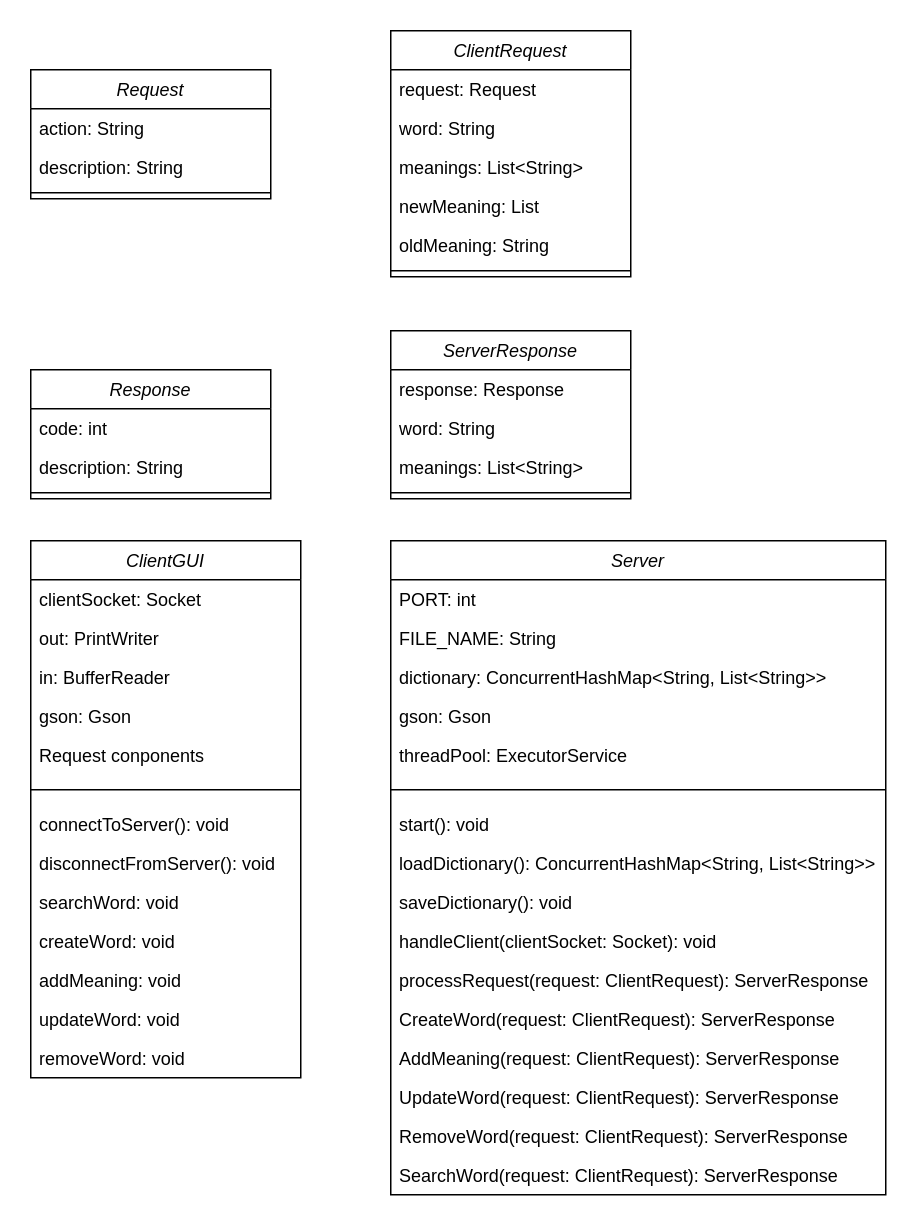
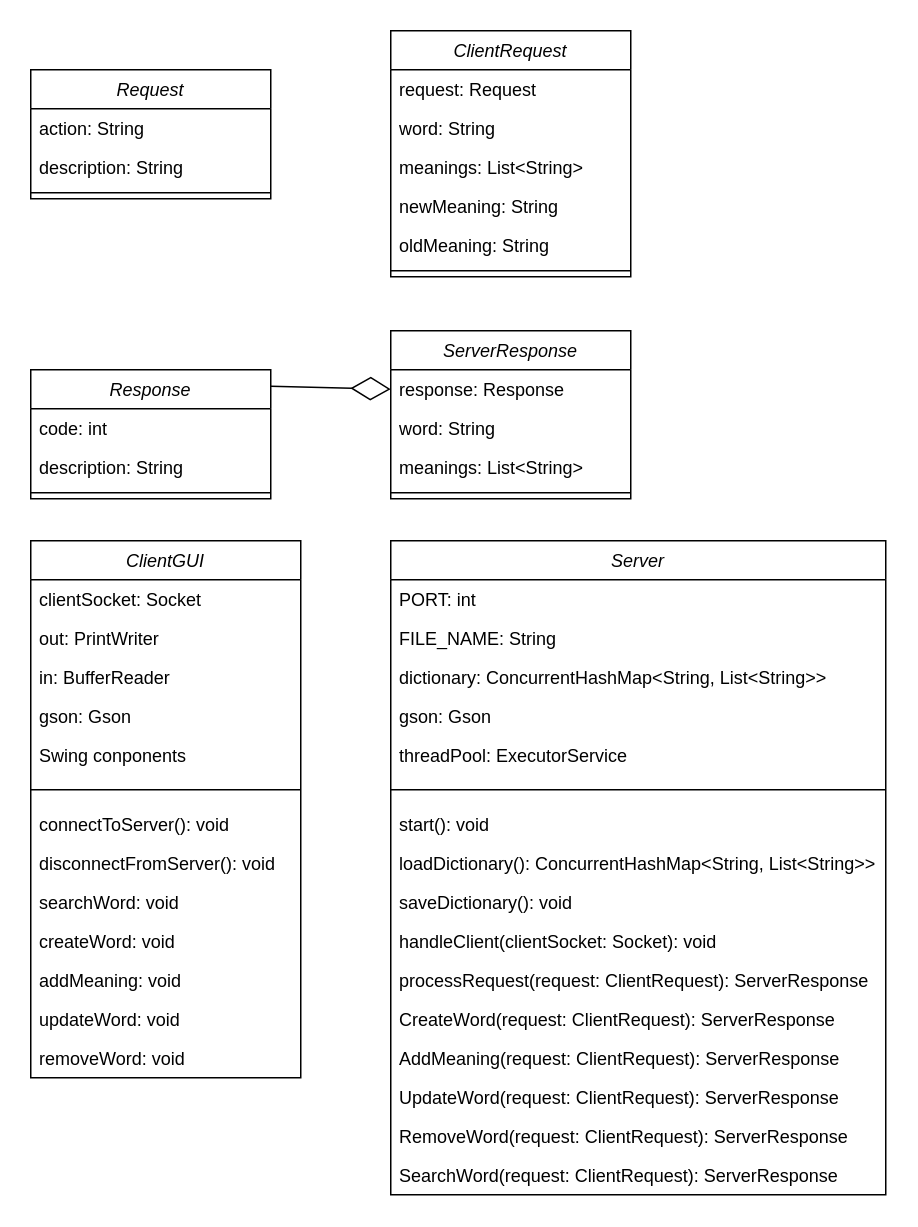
- <mxCell id="16" value="newMeaning: List " style="text;align=left;verticalAlign=top;spacingLeft=4;spacingRight=4;overflow=hidden;rotatable=0;points=[[0,0.5],[1,0.5]];portConstraint=eastwest;rounded=0;shadow=0;html=0;" vertex="1" parent="12"><mxGeometry y="104" width="160" height="26" as="geometry" /></mxCell>
+ <mxCell id="16" value="newMeaning: String " style="text;align=left;verticalAlign=top;spacingLeft=4;spacingRight=4;overflow=hidden;rotatable=0;points=[[0,0.5],[1,0.5]];portConstraint=eastwest;rounded=0;shadow=0;html=0;" vertex="1" parent="12"><mxGeometry y="104" width="160" height="26" as="geometry" /></mxCell>
+ <mxCell id="11" value="" style="endArrow=diamondThin;endFill=0;endSize=24;html=1;rounded=0;exitX=1;exitY=0.127;exitDx=0;exitDy=0;exitPerimeter=0;entryX=0;entryY=0.5;entryDx=0;entryDy=0;" edge="1" parent="1" source="7" target="3"><mxGeometry width="160" relative="1" as="geometry"><mxPoint x="250" y="480" as="sourcePoint" /><mxPoint x="410" y="480" as="targetPoint" /></mxGeometry></mxCell>
- <mxCell id="28" value="Request conponents" style="text;align=left;verticalAlign=top;spacingLeft=4;spacingRight=4;overflow=hidden;rotatable=0;points=[[0,0.5],[1,0.5]];portConstraint=eastwest;" vertex="1" parent="23"><mxGeometry y="130" width="180" height="26" as="geometry" /></mxCell>
+ <mxCell id="28" value="Swing conponents" style="text;align=left;verticalAlign=top;spacingLeft=4;spacingRight=4;overflow=hidden;rotatable=0;points=[[0,0.5],[1,0.5]];portConstraint=eastwest;" vertex="1" parent="23"><mxGeometry y="130" width="180" height="26" as="geometry" /></mxCell>
